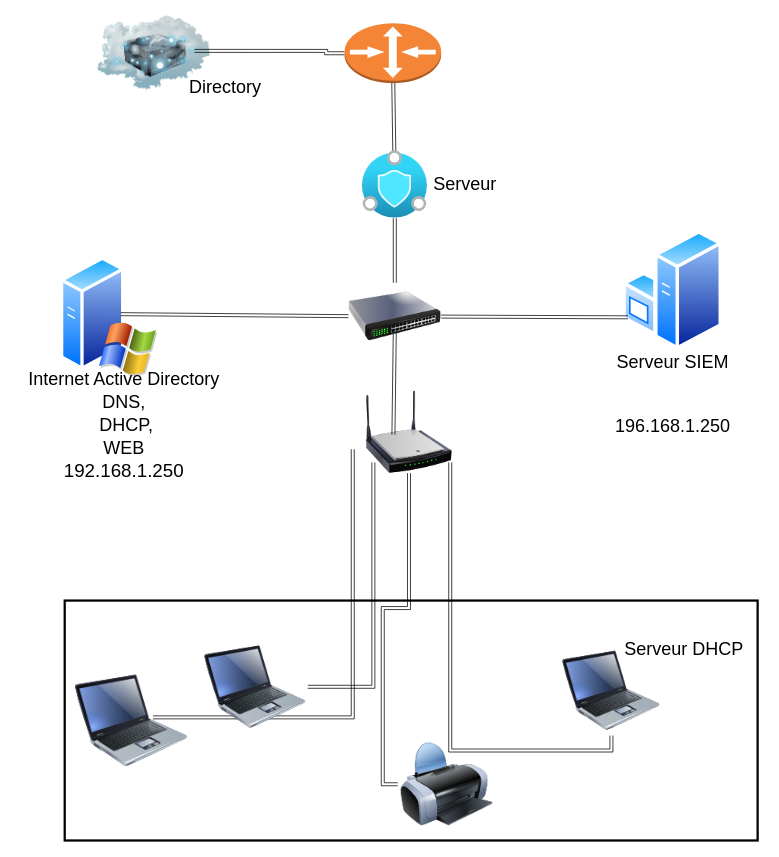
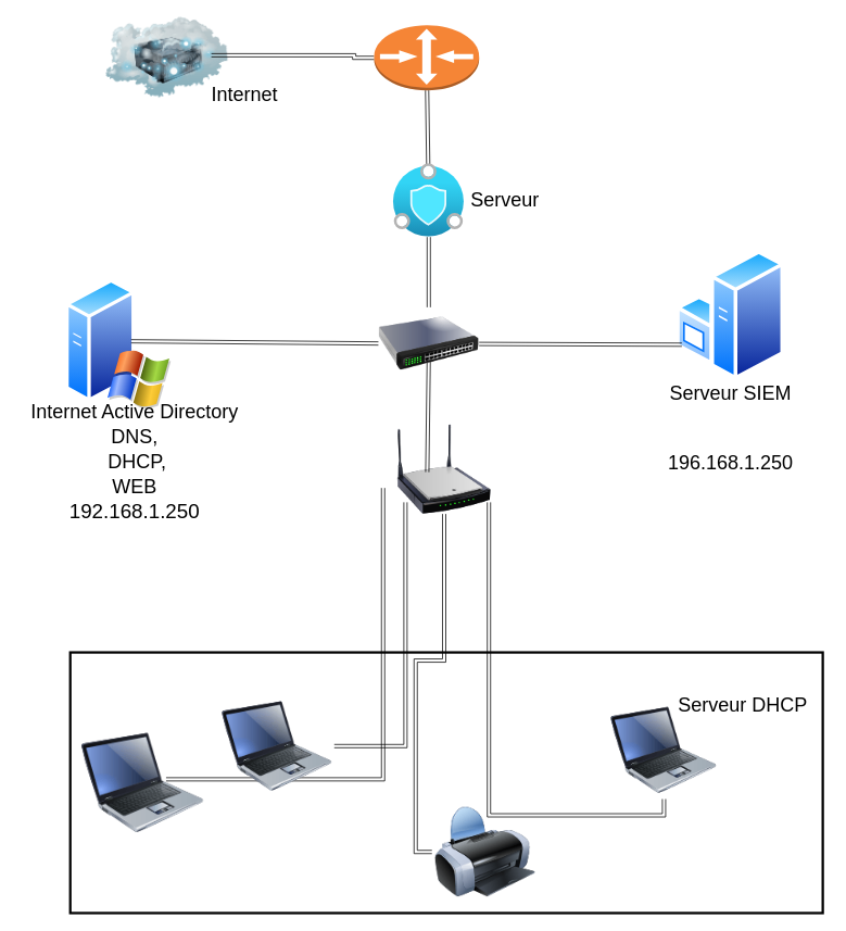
- <mxCell id="24" value="&lt;font style=&quot;font-size: 24px;&quot;&gt;Directory&lt;/font&gt;" style="text;html=1;strokeColor=none;fillColor=none;align=center;verticalAlign=middle;whiteSpace=wrap;rounded=0;" vertex="1" parent="1"><mxGeometry x="190" y="70" width="220" height="90" as="geometry" /></mxCell>
+ <mxCell id="24" value="&lt;font style=&quot;font-size: 24px;&quot;&gt;Internet&lt;/font&gt;" style="text;html=1;strokeColor=none;fillColor=none;align=center;verticalAlign=middle;whiteSpace=wrap;rounded=0;" vertex="1" parent="1"><mxGeometry x="190" y="70" width="220" height="90" as="geometry" /></mxCell>
